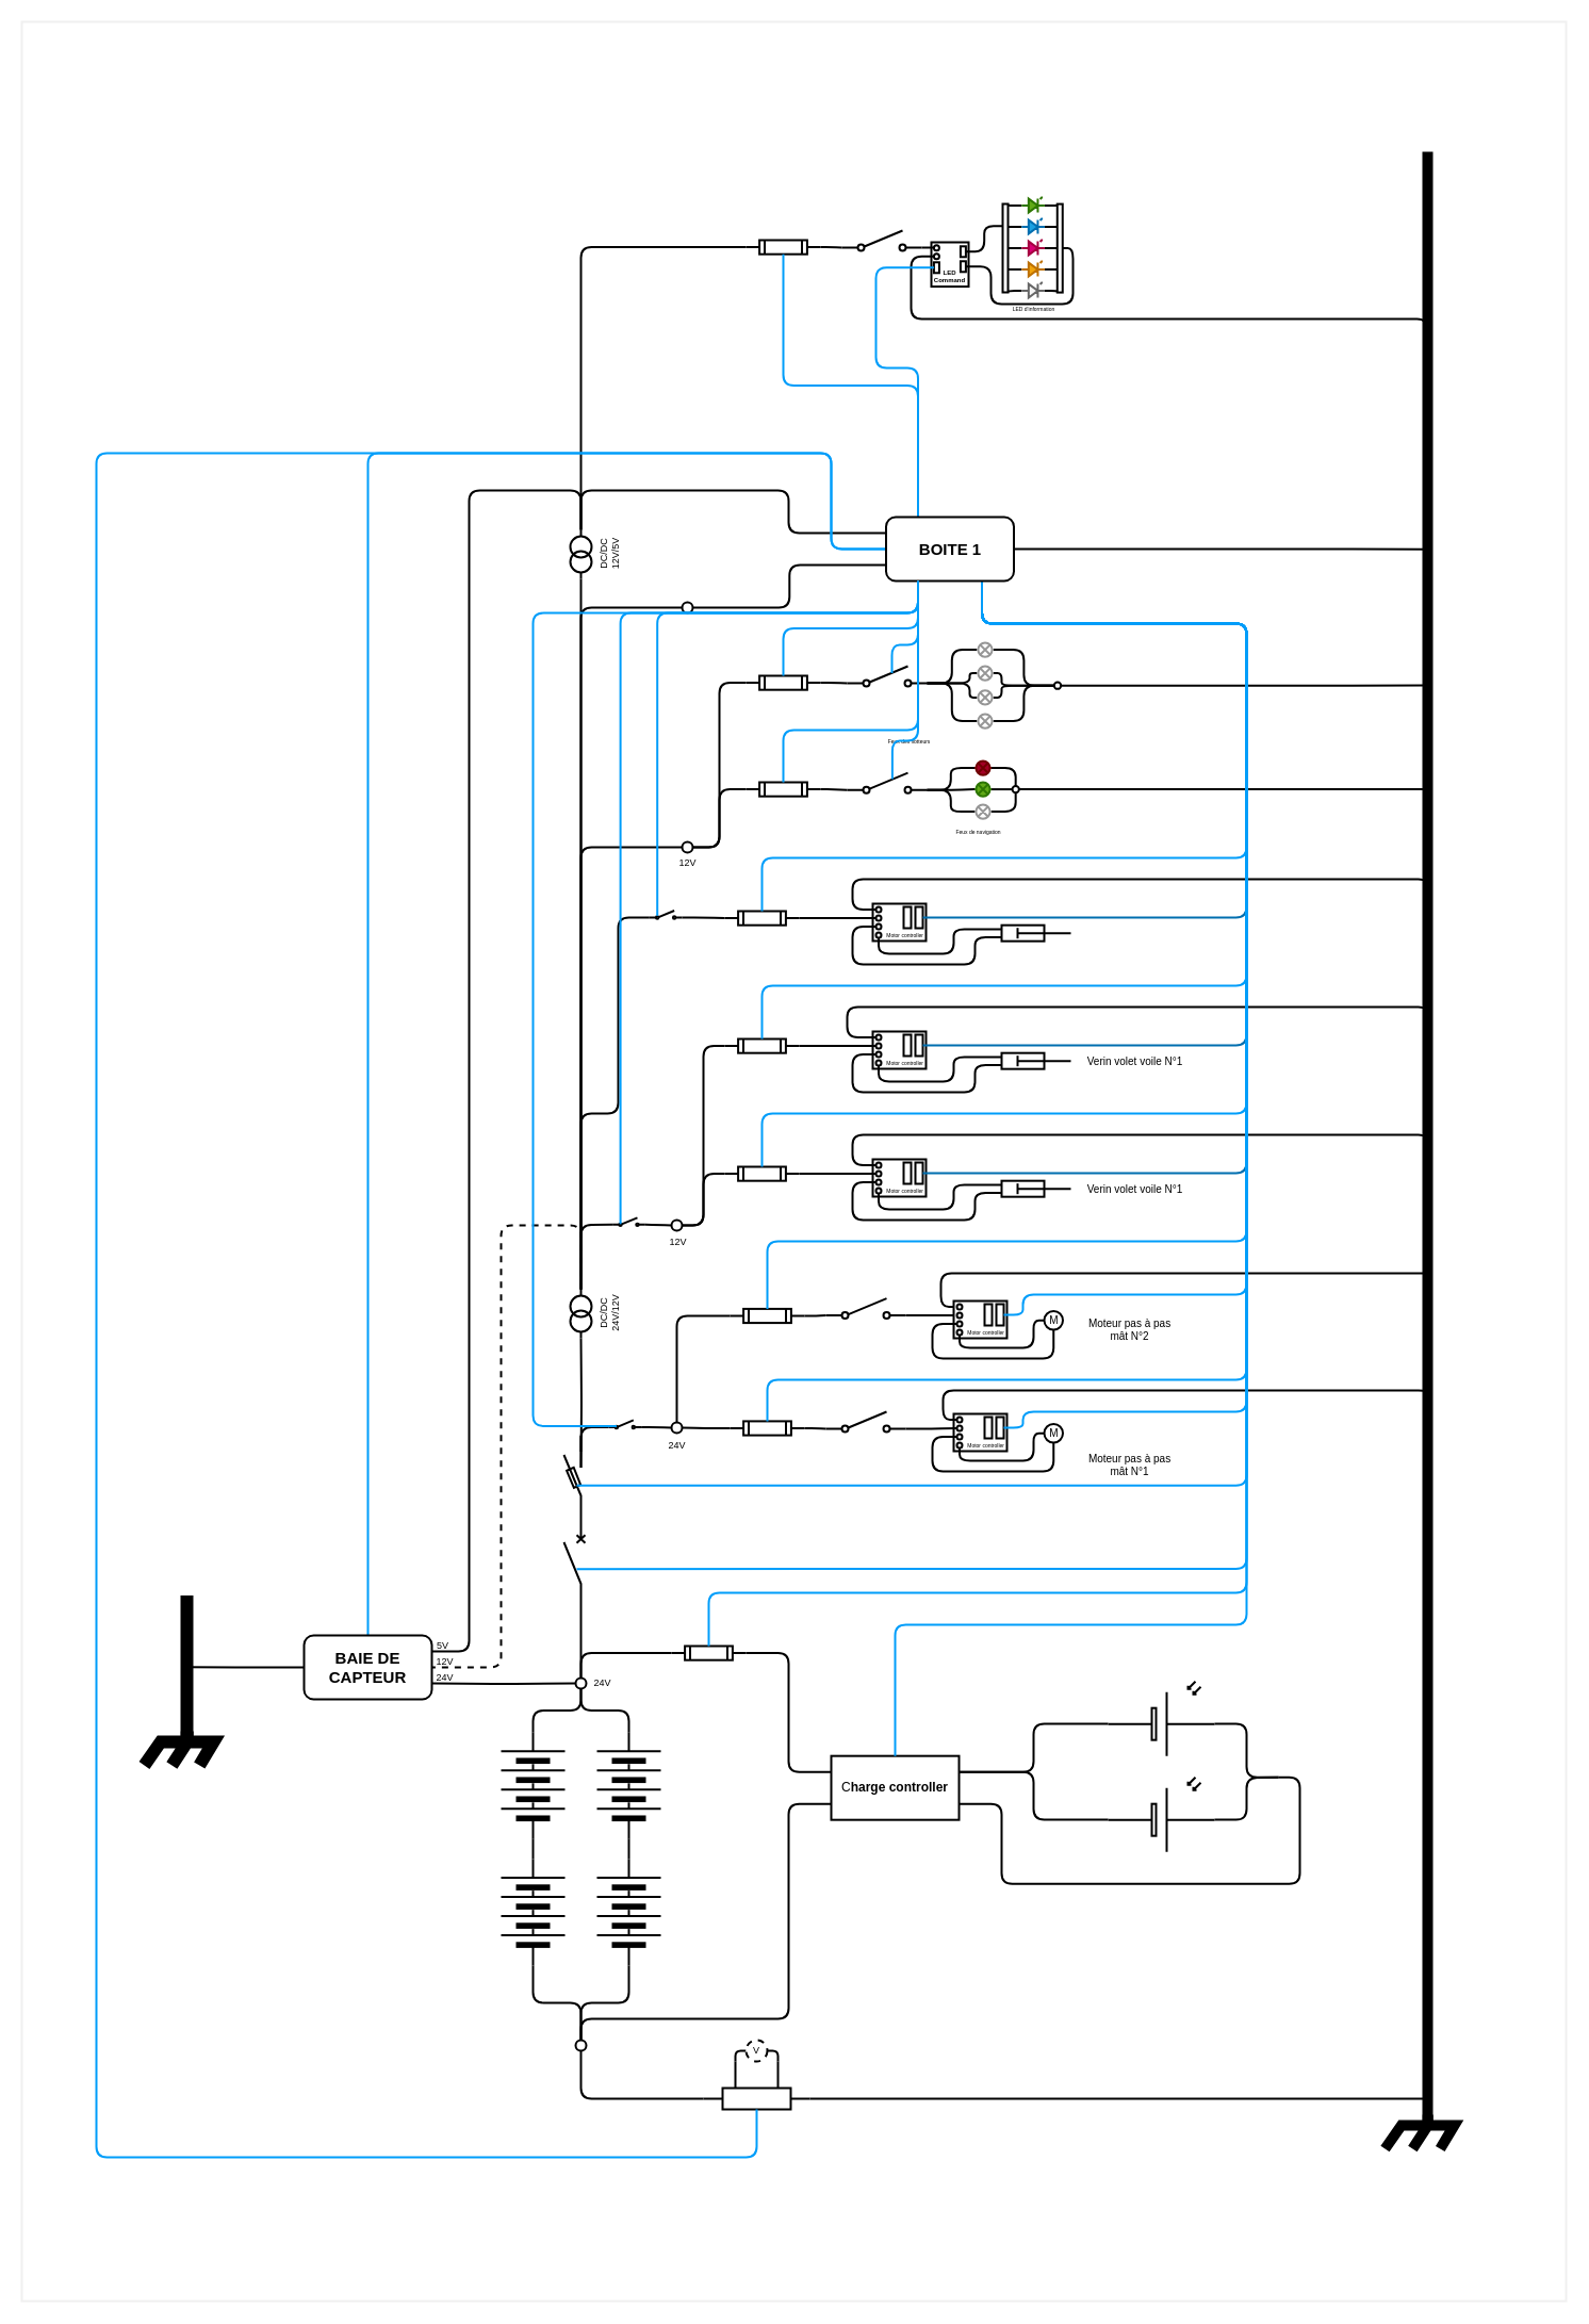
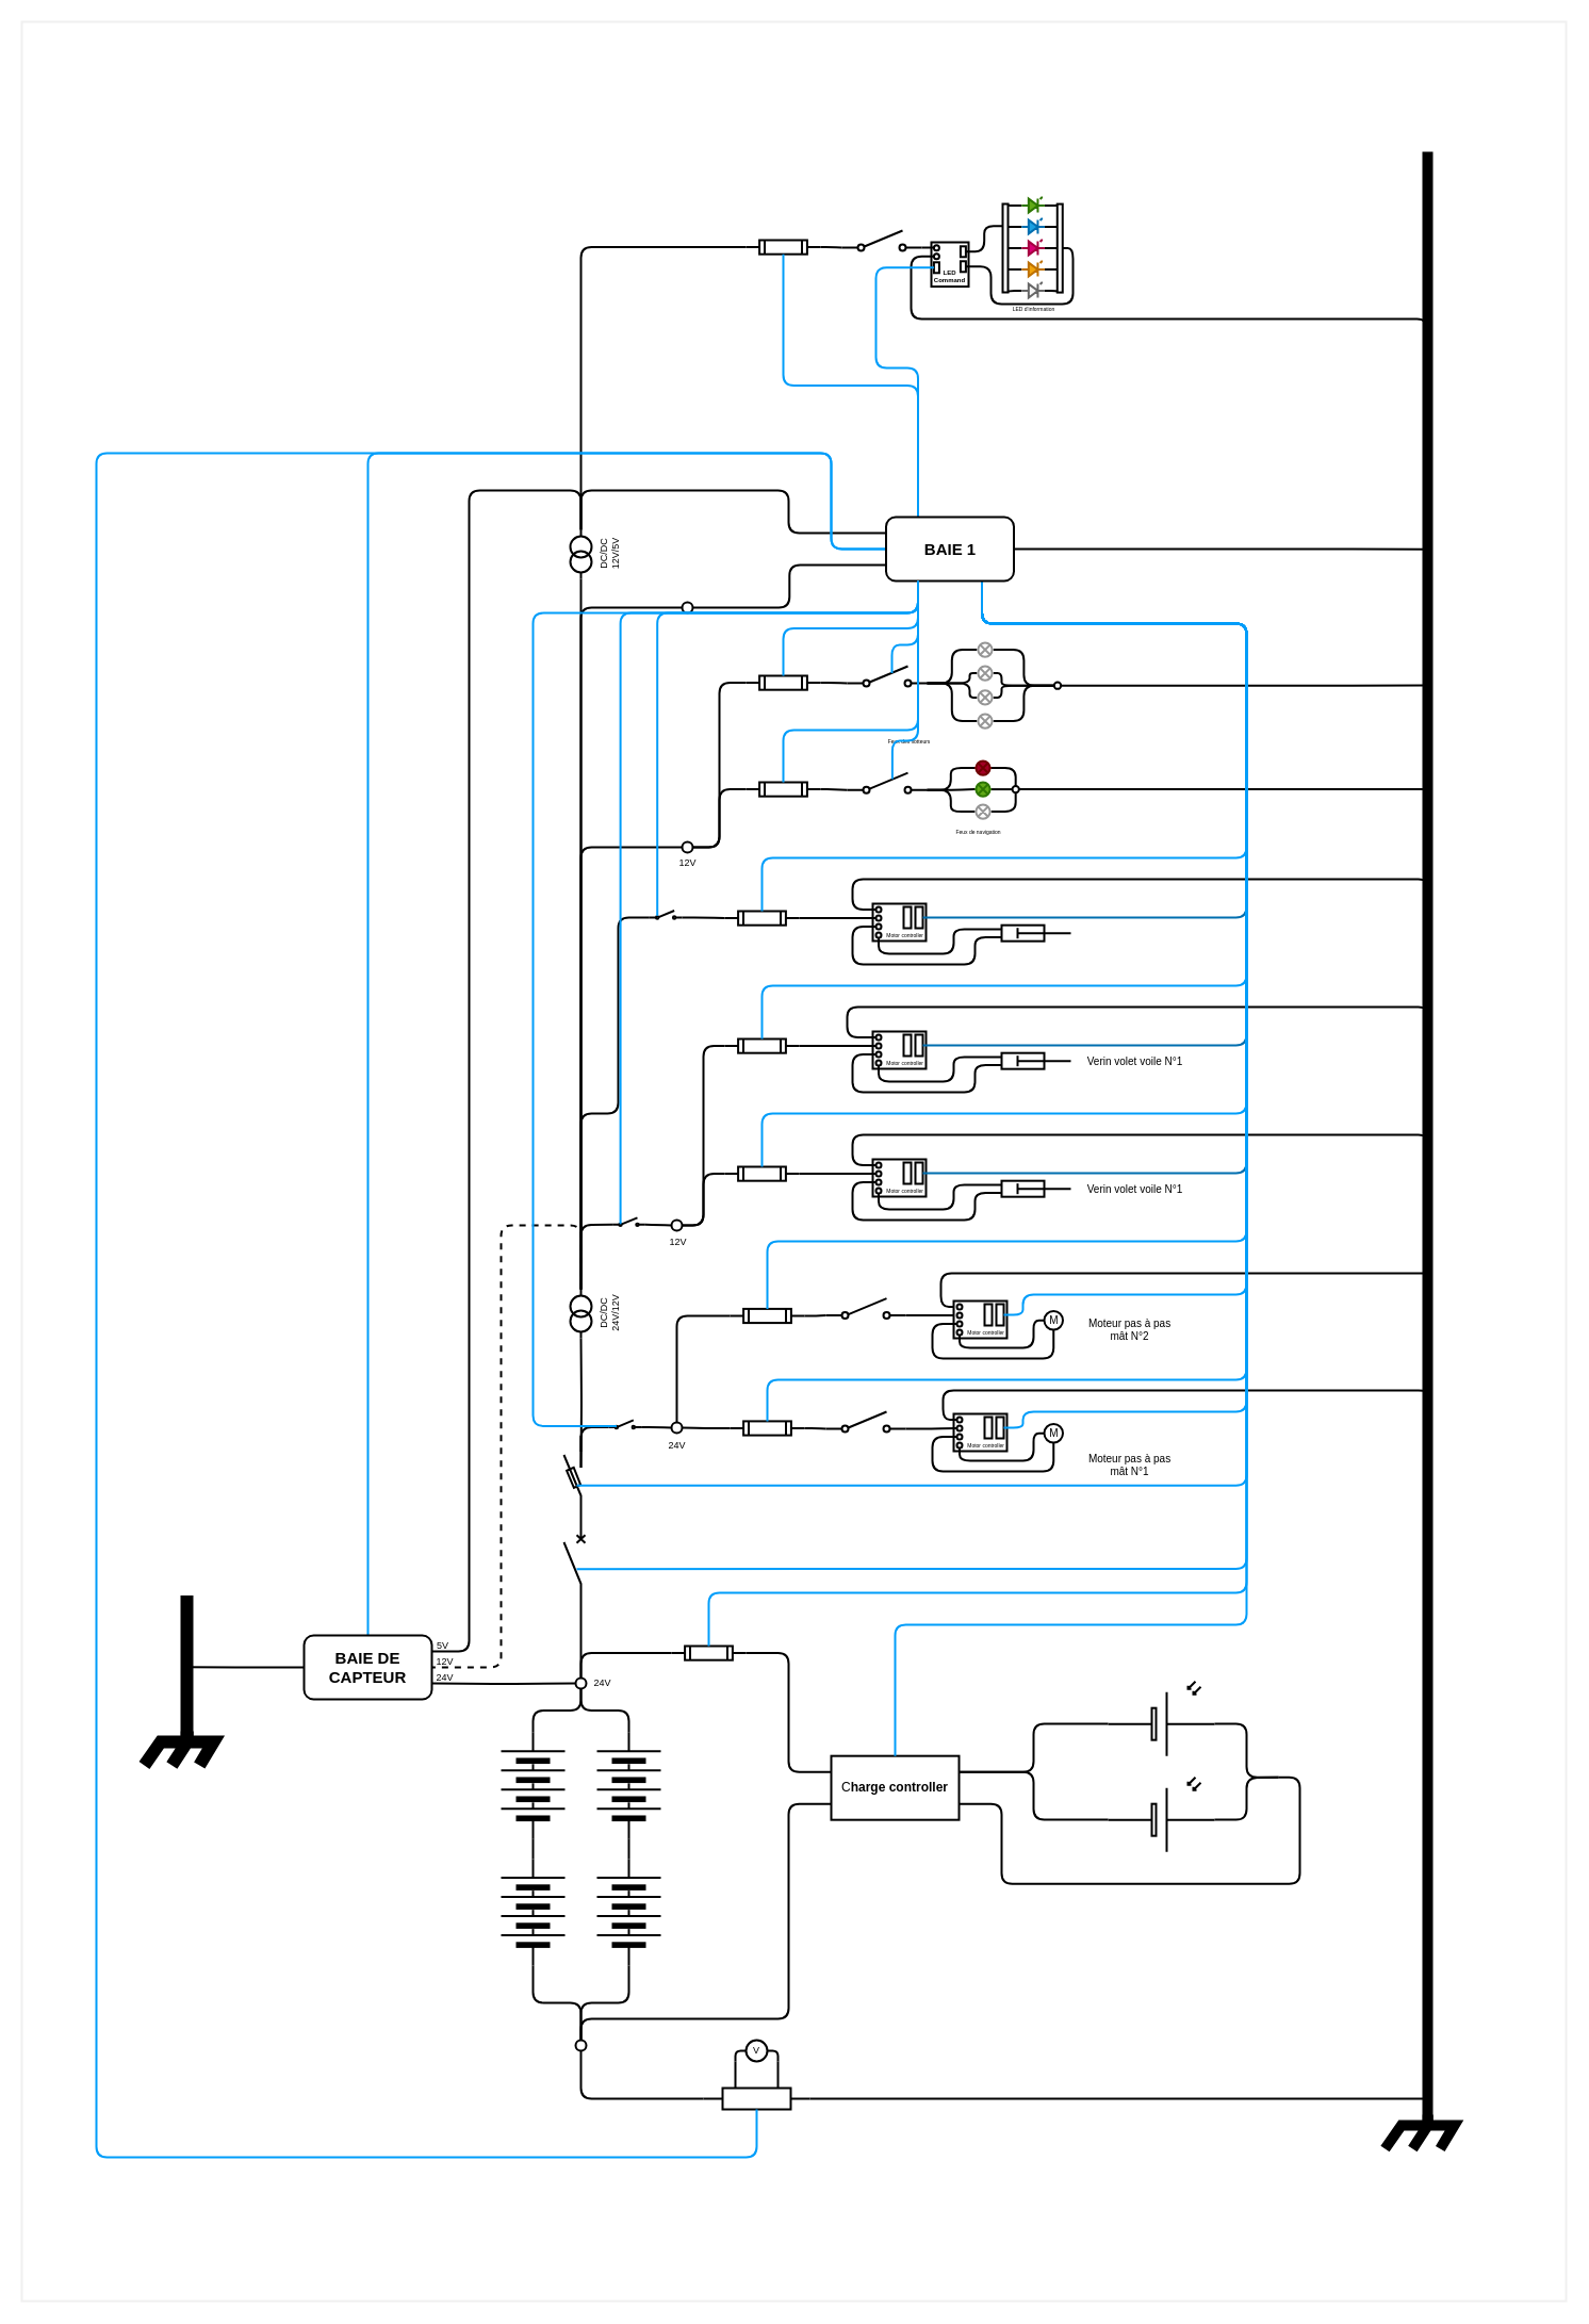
- <mxCell id="256" value="&lt;font style=&quot;font-size: 15px;&quot;&gt;&lt;b&gt;BOITE 1&lt;/b&gt;&lt;/font&gt;" style="rounded=1;whiteSpace=wrap;html=1;labelBackgroundColor=none;fillStyle=auto;strokeWidth=2;fontFamily=Helvetica;fontSize=6;" vertex="1" parent="1"><mxGeometry x="831.5" y="485" width="120" height="60" as="geometry" /></mxCell>
+ <mxCell id="256" value="&lt;font style=&quot;font-size: 15px;&quot;&gt;&lt;b&gt;BAIE 1&lt;/b&gt;&lt;/font&gt;" style="rounded=1;whiteSpace=wrap;html=1;labelBackgroundColor=none;fillStyle=auto;strokeWidth=2;fontFamily=Helvetica;fontSize=6;" vertex="1" parent="1"><mxGeometry x="831.5" y="485" width="120" height="60" as="geometry" /></mxCell>
- <mxCell id="30" value="&lt;p style=&quot;line-height: 100%;&quot;&gt;&lt;sup style=&quot;&quot;&gt;&lt;font style=&quot;font-size: 9px;&quot;&gt;V&lt;/font&gt;&lt;/sup&gt;&lt;/p&gt;" style="ellipse;whiteSpace=wrap;html=1;aspect=fixed;fontSize=20;strokeWidth=2;dashed=1;" vertex="1" parent="1"><mxGeometry x="700" y="1915" width="20" height="20" as="geometry" /></mxCell>
+ <mxCell id="30" value="&lt;p style=&quot;line-height: 100%;&quot;&gt;&lt;sup style=&quot;&quot;&gt;&lt;font style=&quot;font-size: 9px;&quot;&gt;V&lt;/font&gt;&lt;/sup&gt;&lt;/p&gt;" style="ellipse;whiteSpace=wrap;html=1;aspect=fixed;fontSize=20;strokeWidth=2;" vertex="1" parent="1"><mxGeometry x="700" y="1915" width="20" height="20" as="geometry" /></mxCell>
